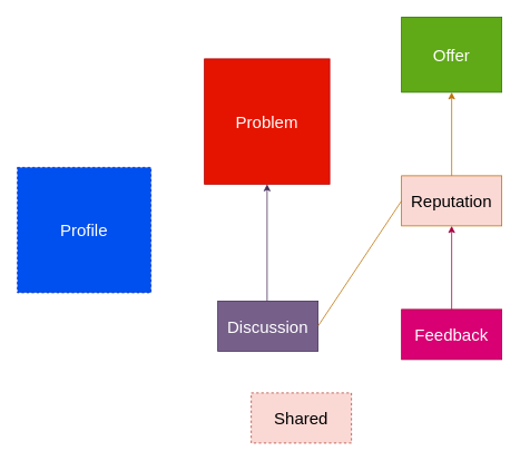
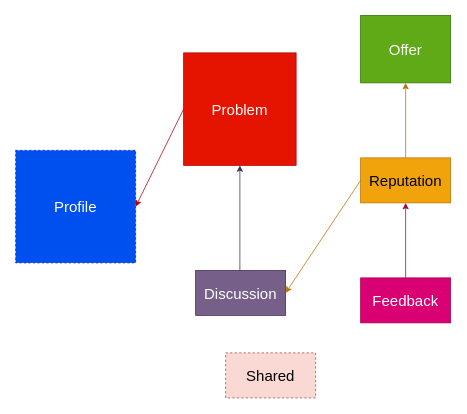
+ <mxCell id="13" value="" style="endArrow=classic;html=1;rounded=0;exitX=0;exitY=0.5;exitDx=0;exitDy=0;entryX=1;entryY=0.5;entryDx=0;entryDy=0;fillColor=#e51400;strokeColor=#B20000;" parent="1" source="3" target="2" edge="1"><mxGeometry width="50" height="50" relative="1" as="geometry"><mxPoint x="285" y="368" as="sourcePoint" /><mxPoint x="335" y="318" as="targetPoint" /></mxGeometry></mxCell>
- <mxCell id="5" value="&lt;font style=&quot;font-size: 20px;&quot;&gt;Reputation&lt;/font&gt;" style="rounded=0;whiteSpace=wrap;html=1;fillColor=#fad9d5;fontColor=#000000;strokeColor=#BD7000;" parent="1" vertex="1"><mxGeometry x="480" y="210" width="120" height="60" as="geometry" /></mxCell>
+ <mxCell id="5" value="&lt;font style=&quot;font-size: 20px;&quot;&gt;Reputation&lt;/font&gt;" style="rounded=0;whiteSpace=wrap;html=1;fillColor=#f0a30a;fontColor=#000000;strokeColor=#BD7000;" parent="1" vertex="1"><mxGeometry x="480" y="210" width="120" height="60" as="geometry" /></mxCell>
- <mxCell id="11" value="" style="endArrow=none;html=1;rounded=0;entryX=1;entryY=0.5;entryDx=0;entryDy=0;exitX=0;exitY=0.5;exitDx=0;exitDy=0;fillColor=#f0a30a;strokeColor=#BD7000;" parent="1" source="5" target="4" edge="1"><mxGeometry width="50" height="50" relative="1" as="geometry"><mxPoint x="477" y="190" as="sourcePoint" /><mxPoint x="476.76" y="250" as="targetPoint" /></mxGeometry></mxCell>
+ <mxCell id="11" value="" style="endArrow=classic;html=1;rounded=0;entryX=1;entryY=0.5;entryDx=0;entryDy=0;exitX=0;exitY=0.5;exitDx=0;exitDy=0;fillColor=#f0a30a;strokeColor=#BD7000;" parent="1" source="5" target="4" edge="1"><mxGeometry width="50" height="50" relative="1" as="geometry"><mxPoint x="477" y="190" as="sourcePoint" /><mxPoint x="476.76" y="250" as="targetPoint" /></mxGeometry></mxCell>
